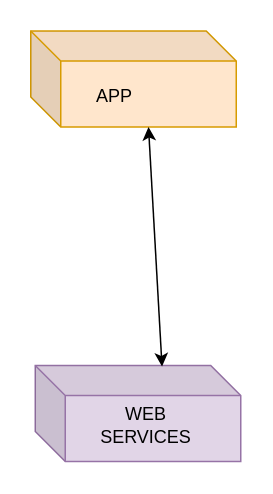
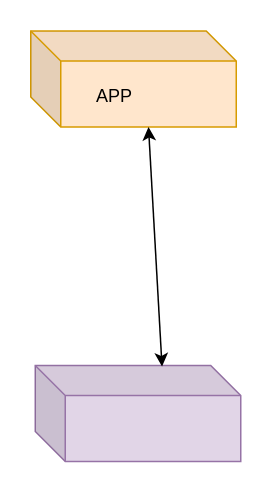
- <mxCell id="5" value="WEB SERVICES" style="text;html=1;strokeColor=none;fillColor=none;align=center;verticalAlign=middle;whiteSpace=wrap;rounded=0;" vertex="1" parent="1"><mxGeometry x="56" y="273" width="82" height="20" as="geometry" /></mxCell>
